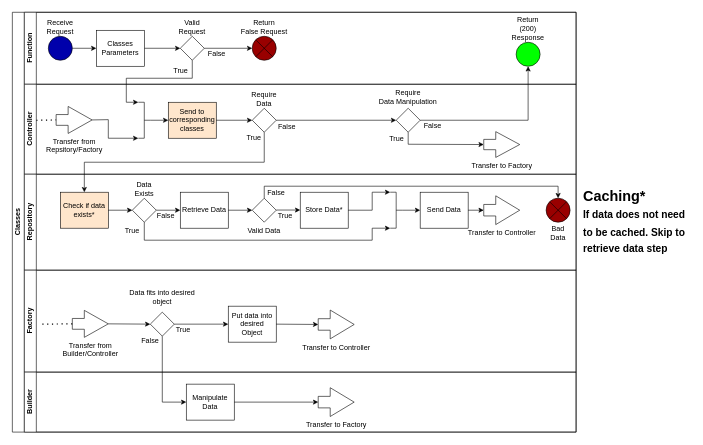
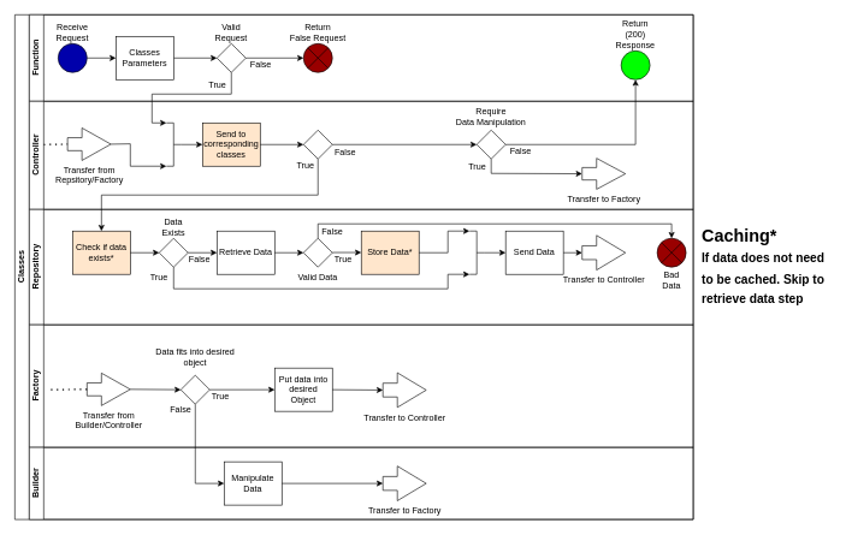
- <mxCell id="22" value="Require&lt;br&gt;Data" style="text;html=1;align=center;verticalAlign=middle;whiteSpace=wrap;rounded=0;" vertex="1" parent="18"><mxGeometry x="370" y="10" width="60" height="30" as="geometry" /></mxCell>
- <mxCell id="41" value="Store Data*" style="rounded=0;whiteSpace=wrap;html=1;fontFamily=Helvetica;fontSize=12;fontColor=#000000;align=center;" vertex="1" parent="36"><mxGeometry x="460" y="30" width="80" height="60" as="geometry" /></mxCell>
+ <mxCell id="41" value="Store Data*" style="rounded=0;whiteSpace=wrap;html=1;fontFamily=Helvetica;fontSize=12;fontColor=#000000;align=center;fillColor=#ffe6cc;" vertex="1" parent="36"><mxGeometry x="460" y="30" width="80" height="60" as="geometry" /></mxCell>
